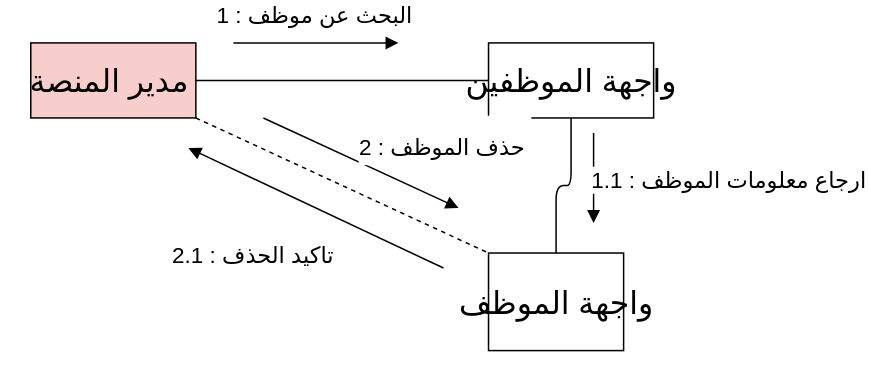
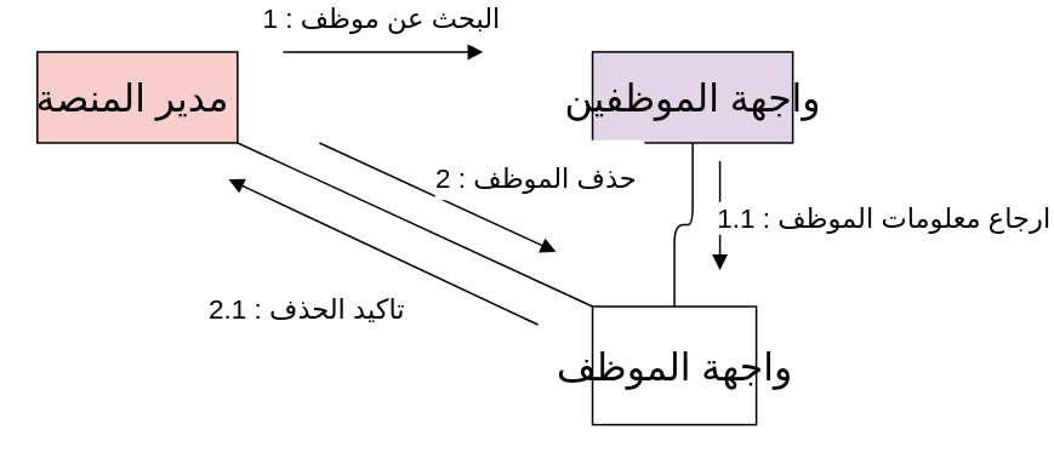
- <mxCell id="3" value="" style="endArrow=none;html=1;edgeStyle=orthogonalEdgeStyle;exitX=1;exitY=0.5;exitDx=0;exitDy=0;entryX=0;entryY=0.5;entryDx=0;entryDy=0;" parent="1" source="2" target="8" edge="1"><mxGeometry relative="1" as="geometry"><mxPoint x="195.11" y="-229.82" as="sourcePoint" /><mxPoint x="295" y="45" as="targetPoint" /></mxGeometry></mxCell>
- <mxCell id="8" value="&lt;span style=&quot;font-size: 21px&quot;&gt;واجهة الموظفين&lt;/span&gt;" style="html=1;" parent="1" vertex="1"><mxGeometry x="325" y="20" width="110" height="50" as="geometry" /></mxCell>
+ <mxCell id="8" value="&lt;span style=&quot;font-size: 21px&quot;&gt;واجهة الموظفين&lt;/span&gt;" style="html=1;fillColor=#e1d5e7;" parent="1" vertex="1"><mxGeometry x="325" y="20" width="110" height="50" as="geometry" /></mxCell>
- <mxCell id="11" value="" style="endArrow=none;html=1;rounded=0;fontSize=28;entryX=0;entryY=0;entryDx=0;entryDy=0;exitX=1;exitY=1;exitDx=0;exitDy=0;dashed=1;" parent="1" source="2" target="10" edge="1"><mxGeometry relative="1" as="geometry"><mxPoint x="211.585" y="-90.456" as="sourcePoint" /><mxPoint x="487.777" y="56.964" as="targetPoint" /></mxGeometry></mxCell>
+ <mxCell id="11" value="" style="endArrow=none;html=1;rounded=0;fontSize=28;entryX=0;entryY=0;entryDx=0;entryDy=0;exitX=1;exitY=1;exitDx=0;exitDy=0;" parent="1" source="2" target="10" edge="1"><mxGeometry relative="1" as="geometry"><mxPoint x="211.585" y="-90.456" as="sourcePoint" /><mxPoint x="487.777" y="56.964" as="targetPoint" /></mxGeometry></mxCell>
